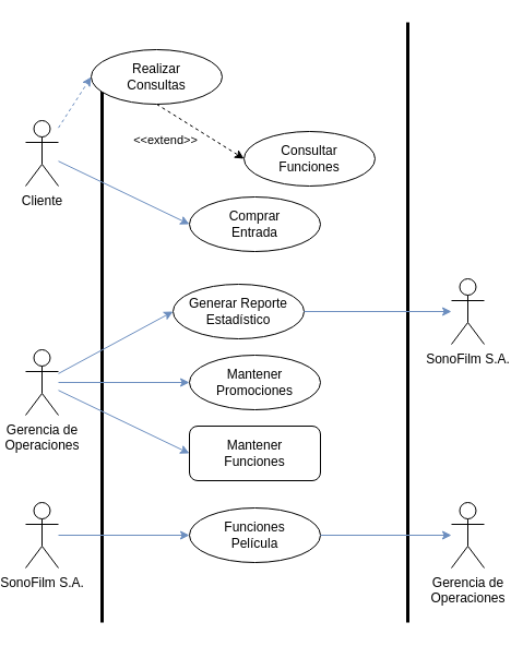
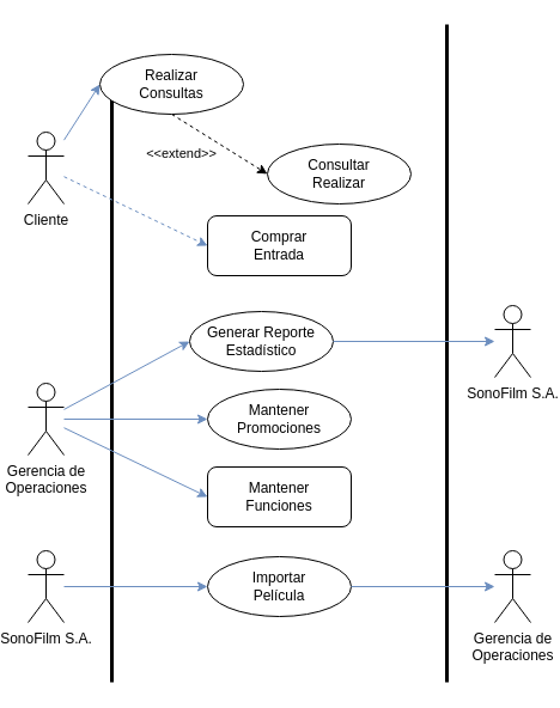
- <mxCell id="19" value="" style="endArrow=classic;html=1;strokeWidth=1;fontSize=14;fillColor=#dae8fc;strokeColor=#6c8ebf;entryX=0;entryY=0.5;entryDx=0;entryDy=0;dashed=1;" edge="1" parent="1" source="18" target="22"><mxGeometry width="50" height="50" relative="1" as="geometry"><mxPoint x="179.38" y="-85" as="sourcePoint" /><mxPoint x="130" y="55" as="targetPoint" /></mxGeometry></mxCell>
+ <mxCell id="19" value="" style="endArrow=classic;html=1;strokeWidth=1;fontSize=14;fillColor=#dae8fc;strokeColor=#6c8ebf;entryX=0;entryY=0.5;entryDx=0;entryDy=0;" edge="1" parent="1" source="18" target="22"><mxGeometry width="50" height="50" relative="1" as="geometry"><mxPoint x="179.38" y="-85" as="sourcePoint" /><mxPoint x="130" y="55" as="targetPoint" /></mxGeometry></mxCell>
- <mxCell id="25" value="Consultar&lt;br&gt;Funciones" style="ellipse;whiteSpace=wrap;html=1;strokeWidth=1;fontSize=12;" vertex="1" parent="1"><mxGeometry x="220" y="120" width="120" height="50" as="geometry" /></mxCell>
+ <mxCell id="25" value="Consultar&lt;br&gt;Realizar" style="ellipse;whiteSpace=wrap;html=1;strokeWidth=1;fontSize=12;" vertex="1" parent="1"><mxGeometry x="220" y="120" width="120" height="50" as="geometry" /></mxCell>
- <mxCell id="13" value="" style="endArrow=classic;html=1;strokeWidth=1;fontSize=14;fillColor=#dae8fc;strokeColor=#6c8ebf;entryX=0;entryY=0.5;entryDx=0;entryDy=0;" edge="1" parent="1" source="18" target="11"><mxGeometry width="50" height="50" relative="1" as="geometry"><mxPoint x="50" y="190" as="sourcePoint" /><mxPoint x="170" y="100" as="targetPoint" /></mxGeometry></mxCell>
+ <mxCell id="13" value="" style="endArrow=classic;html=1;strokeWidth=1;fontSize=14;fillColor=#dae8fc;strokeColor=#6c8ebf;entryX=0;entryY=0.5;entryDx=0;entryDy=0;dashed=1;" edge="1" parent="1" source="18" target="11"><mxGeometry width="50" height="50" relative="1" as="geometry"><mxPoint x="50" y="190" as="sourcePoint" /><mxPoint x="170" y="100" as="targetPoint" /></mxGeometry></mxCell>
- <mxCell id="11" value="Comprar&lt;br&gt;Entrada" style="ellipse;whiteSpace=wrap;html=1;strokeWidth=1;fontSize=12;" vertex="1" parent="1"><mxGeometry x="170" y="180" width="120" height="50" as="geometry" /></mxCell>
+ <mxCell id="11" value="Comprar&lt;br&gt;Entrada" style="whiteSpace=wrap;html=1;strokeWidth=1;fontSize=12;rounded=1;" vertex="1" parent="1"><mxGeometry x="170" y="180" width="120" height="50" as="geometry" /></mxCell>
- <mxCell id="6" value="Funciones&lt;br&gt;Película" style="ellipse;whiteSpace=wrap;html=1;strokeWidth=1;fontSize=12;" vertex="1" parent="1"><mxGeometry x="170" y="465" width="120" height="50" as="geometry" /></mxCell>
+ <mxCell id="6" value="Importar&lt;br&gt;Película" style="ellipse;whiteSpace=wrap;html=1;strokeWidth=1;fontSize=12;" vertex="1" parent="1"><mxGeometry x="170" y="465" width="120" height="50" as="geometry" /></mxCell>
